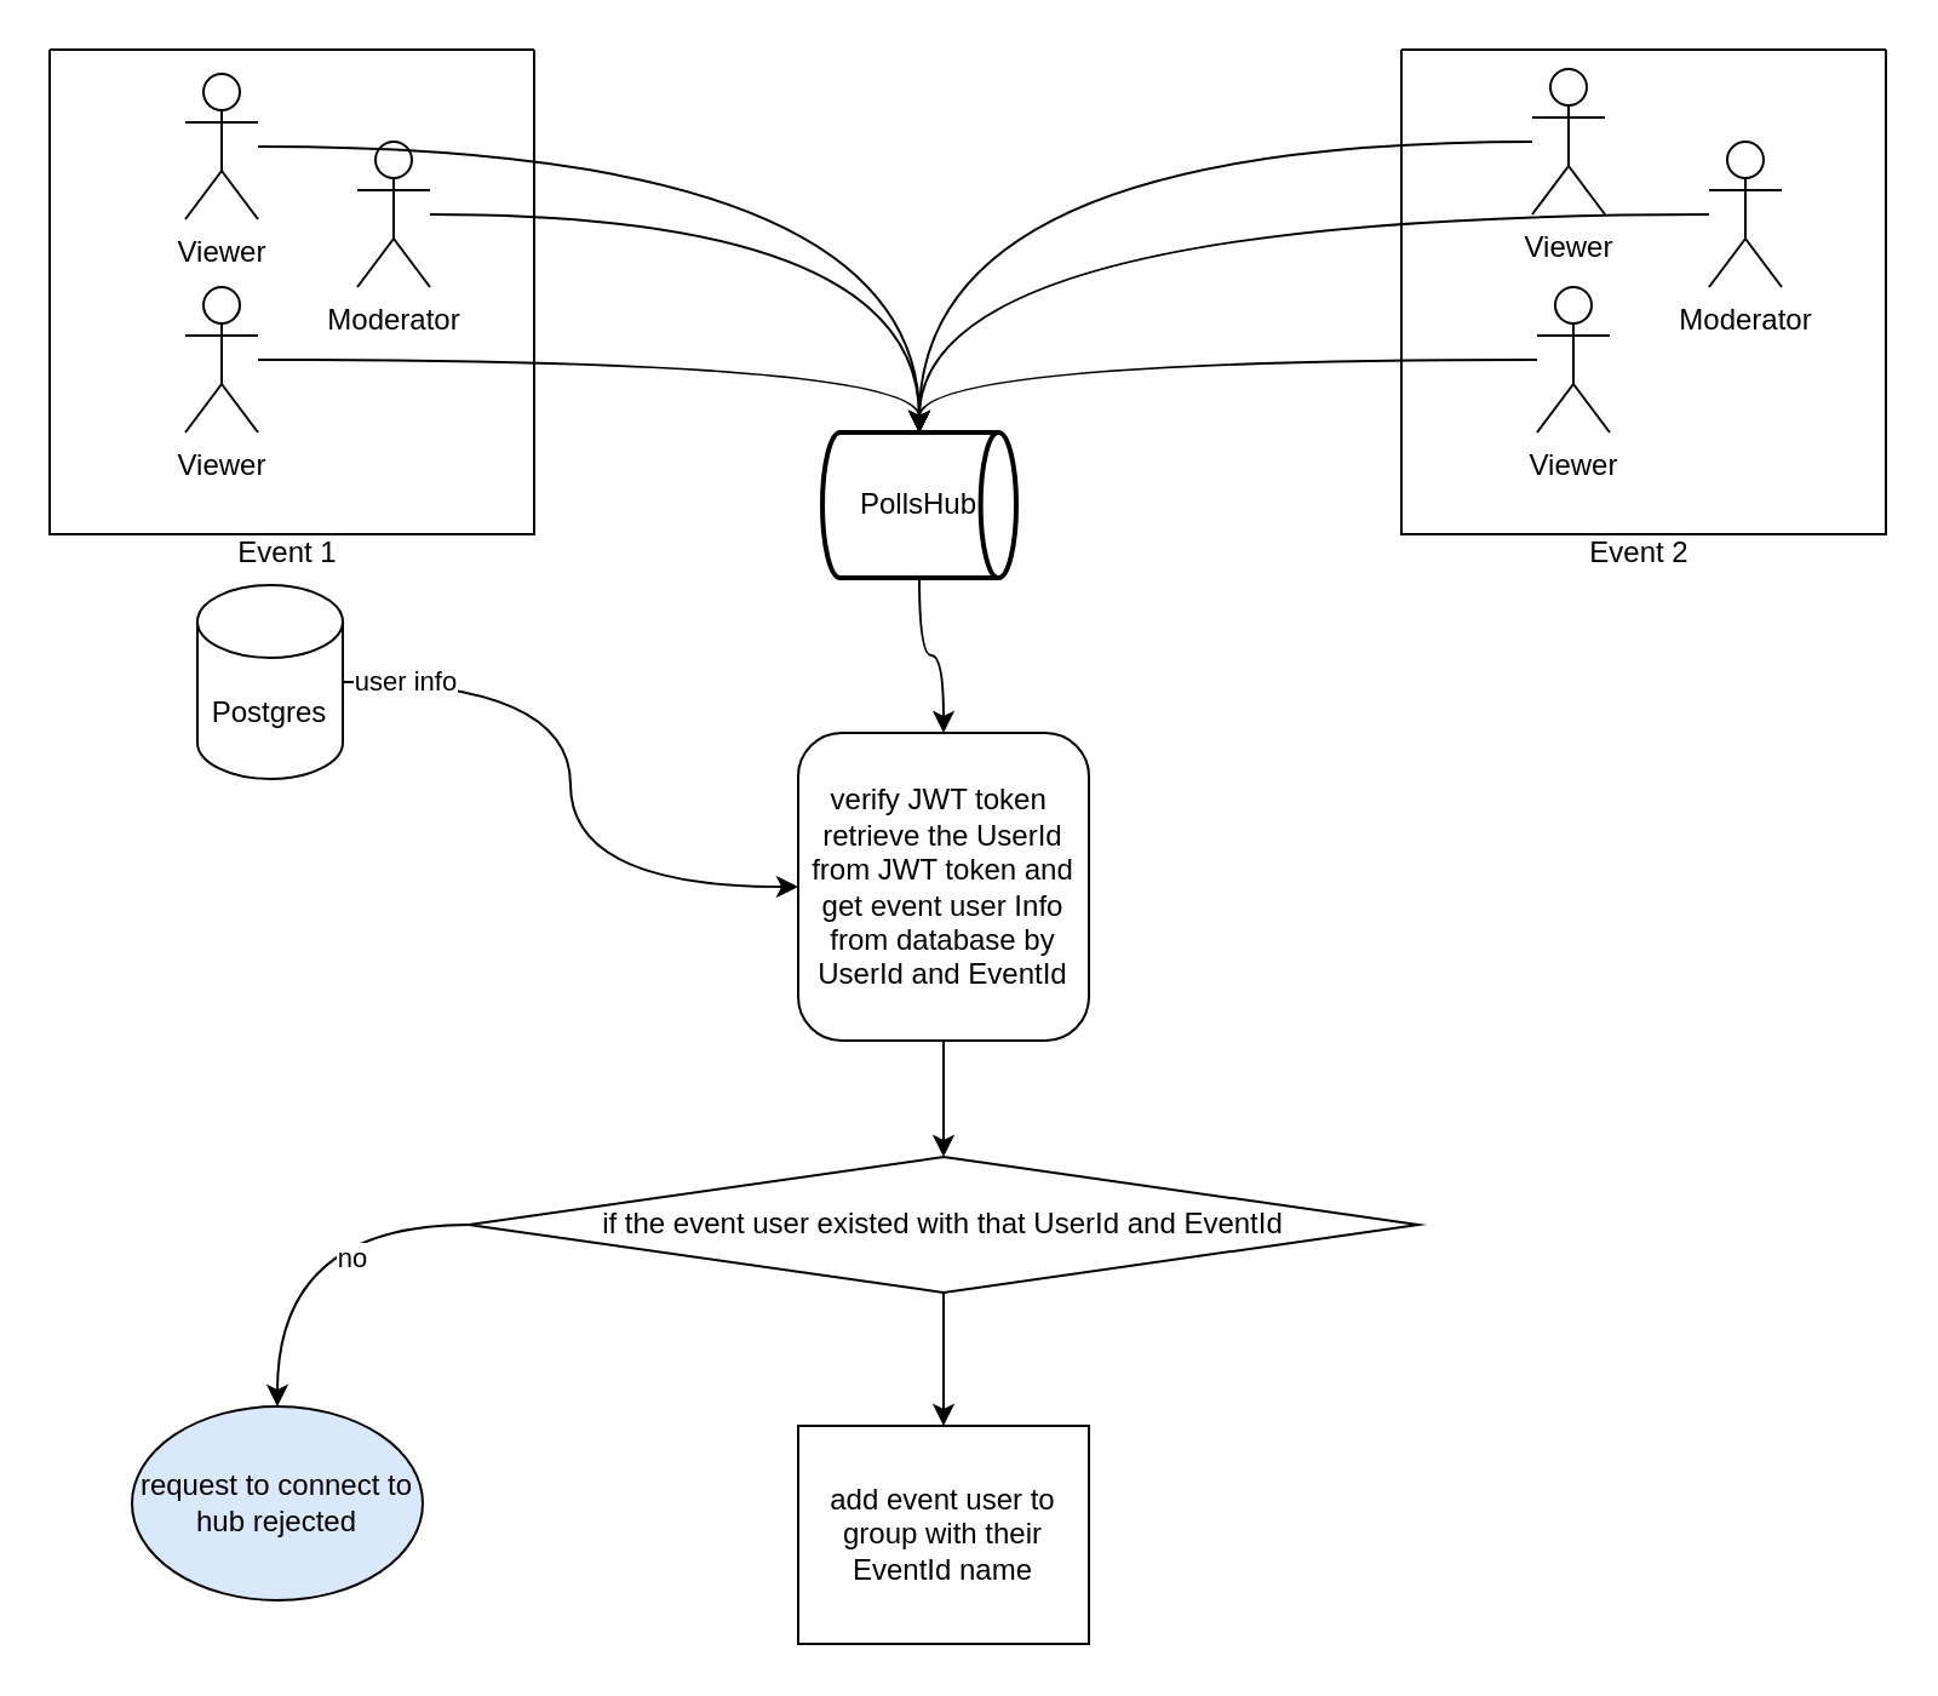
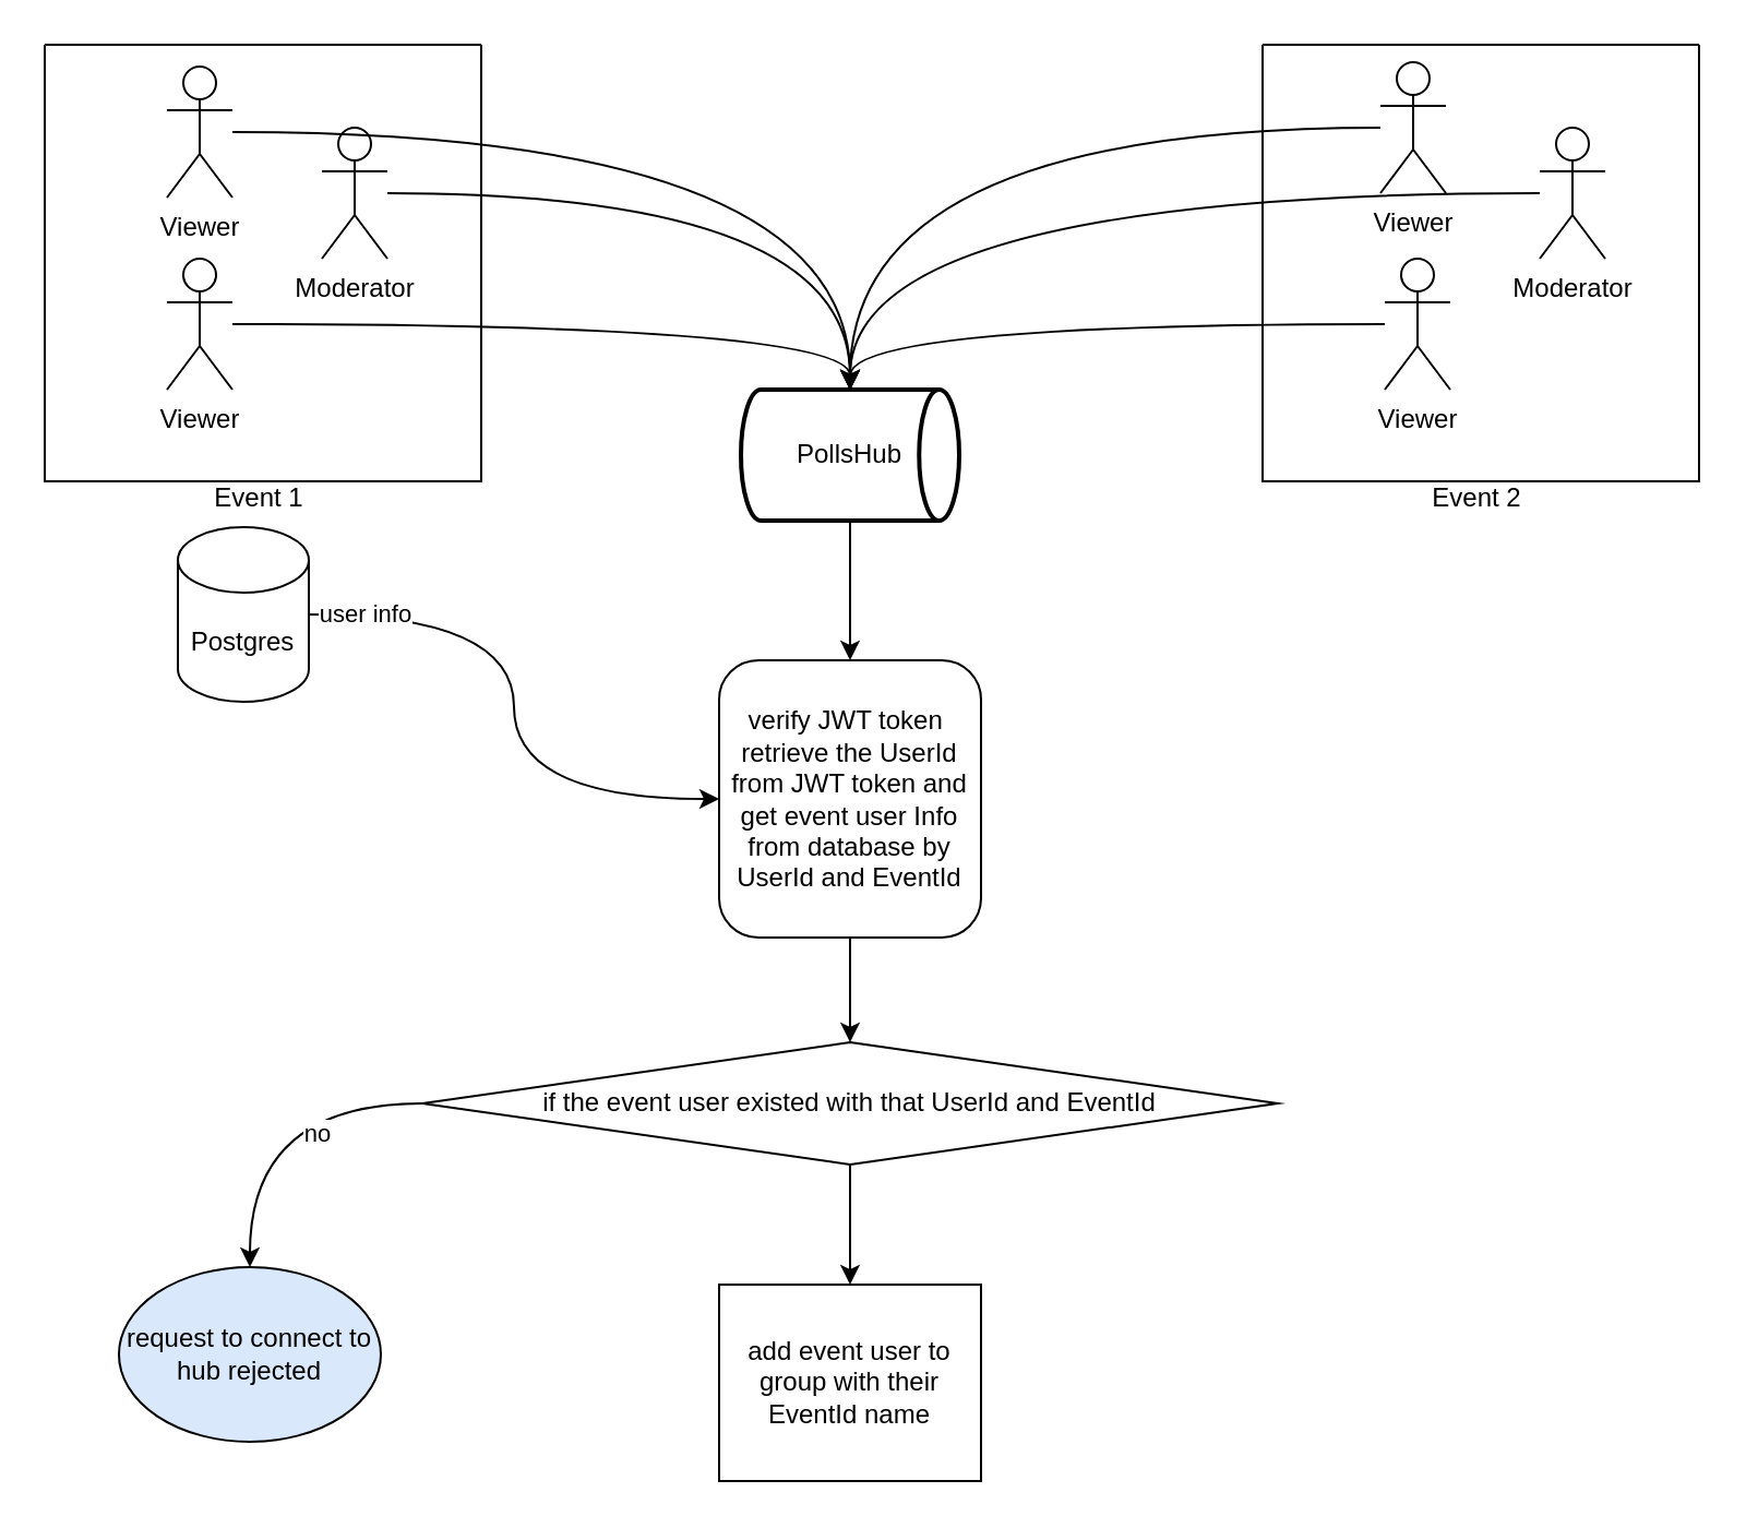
- <mxCell id="14" value="PollsHub" style="strokeWidth=2;html=1;shape=mxgraph.flowchart.direct_data;whiteSpace=wrap;" vertex="1" parent="1"><mxGeometry x="339" y="178" width="80" height="60" as="geometry" /></mxCell>
+ <mxCell id="14" value="PollsHub" style="strokeWidth=2;html=1;shape=mxgraph.flowchart.direct_data;whiteSpace=wrap;" vertex="1" parent="1"><mxGeometry x="339" y="178" width="100" height="60" as="geometry" /></mxCell>
